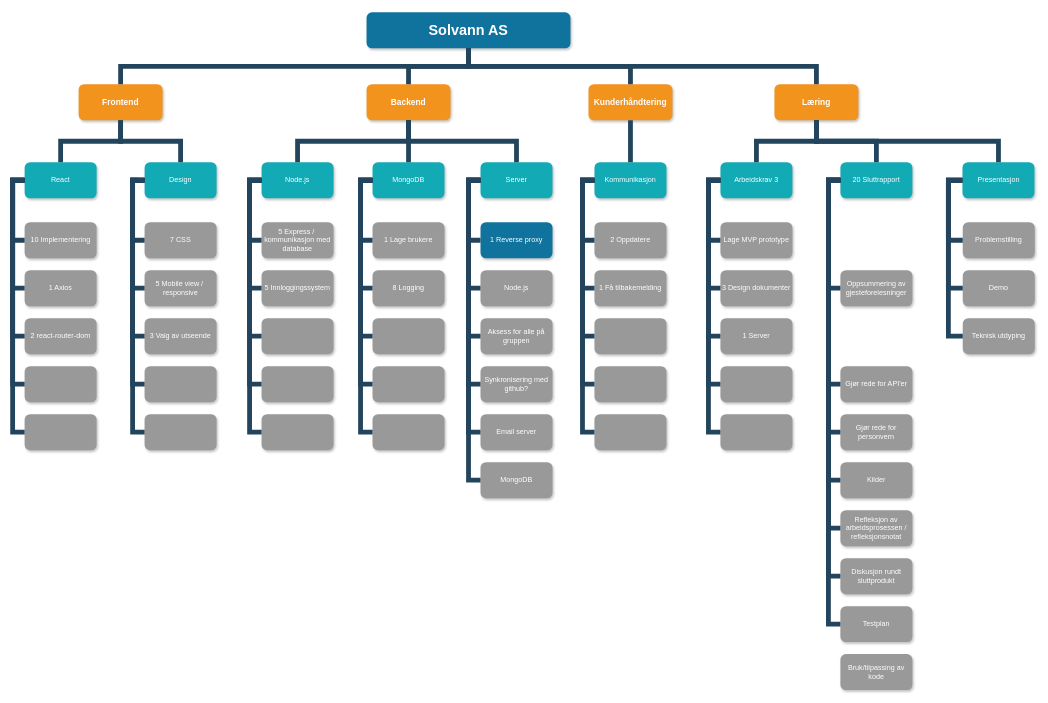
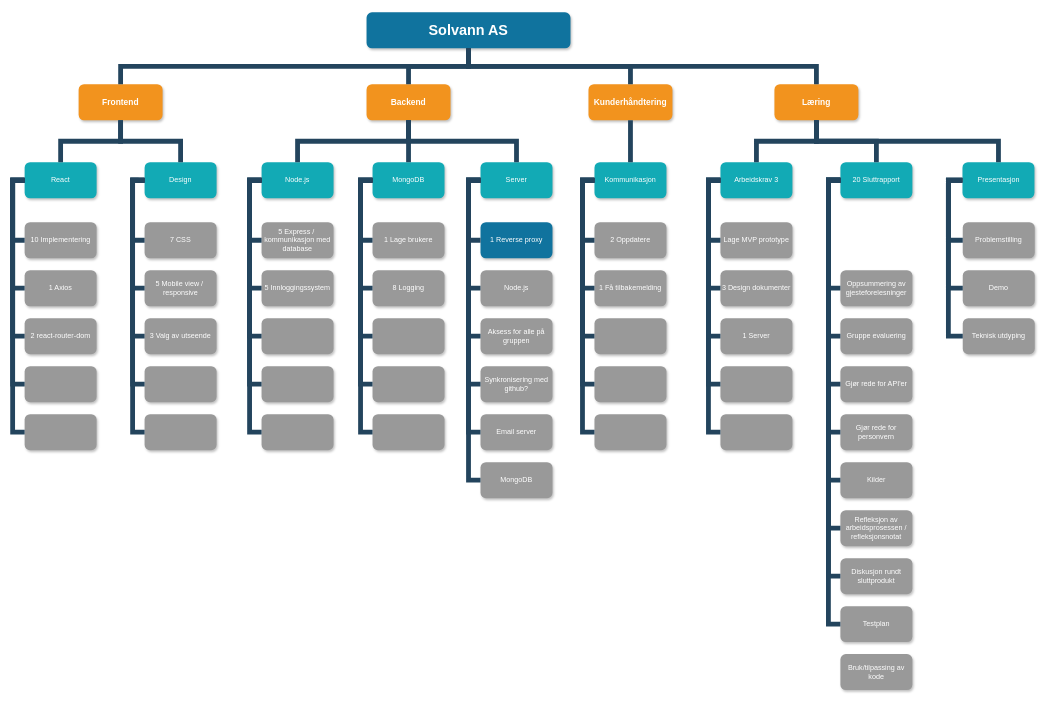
+ <mxCell id="84" value="" style="edgeStyle=elbowEdgeStyle;elbow=horizontal;rounded=0;fontColor=#000000;endArrow=none;endFill=0;strokeWidth=8;strokeColor=#23445D;" parent="1" source="66" target="73" edge="1"><mxGeometry width="100" height="100" relative="1" as="geometry"><mxPoint x="1380" y="300" as="sourcePoint" /><mxPoint x="1380" y="560" as="targetPoint" /><Array as="points"><mxPoint x="1380" y="440" /></Array></mxGeometry></mxCell>
+ <mxCell id="73" value="Gruppe evaluering" style="whiteSpace=wrap;rounded=1;fillColor=#999999;strokeColor=none;shadow=1;fontColor=#FFFFFF;fontStyle=0" parent="1" vertex="1"><mxGeometry x="1400" y="530" width="120" height="60" as="geometry" /></mxCell>
